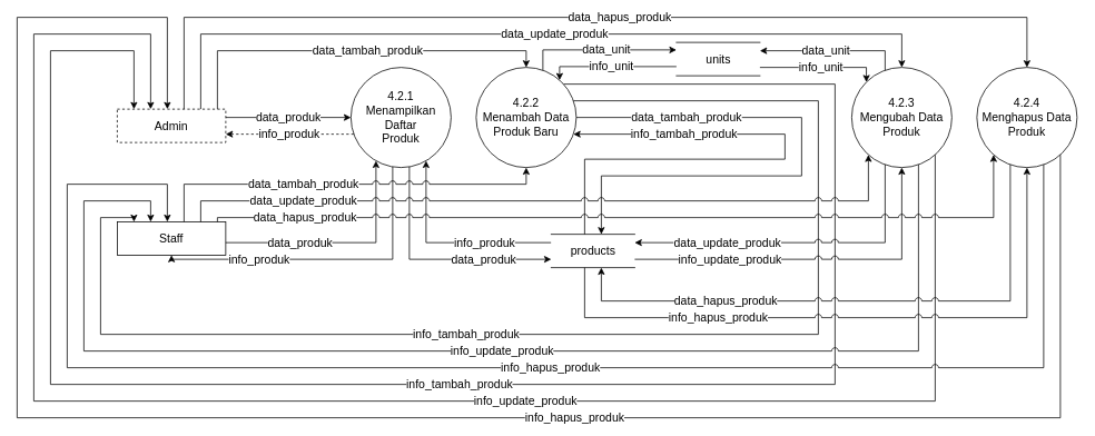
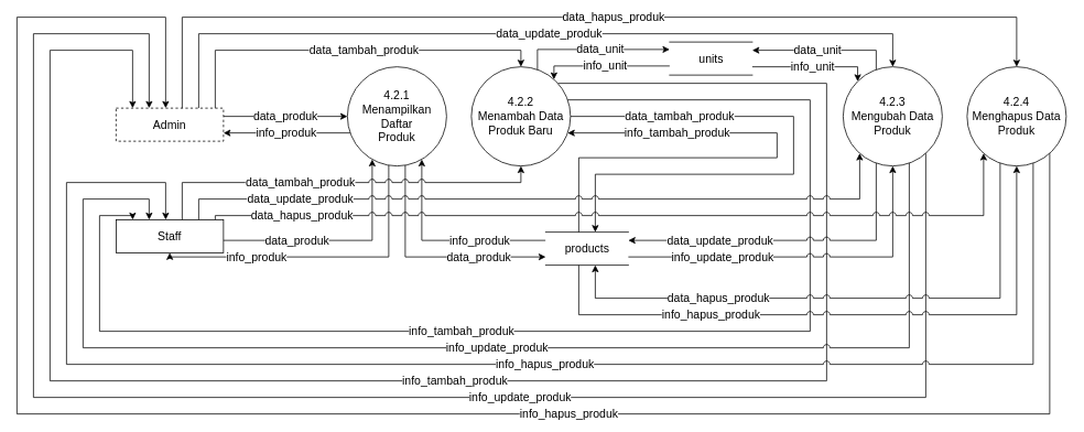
- <mxCell id="18" value="info_produk" style="edgeStyle=orthogonalEdgeStyle;rounded=0;orthogonalLoop=1;jettySize=auto;html=1;fontSize=14;dashed=1;" parent="1" source="4" target="6" edge="1"><mxGeometry relative="1" as="geometry"><mxPoint x="280" y="150" as="targetPoint" /><Array as="points"><mxPoint x="380" y="160" /><mxPoint x="380" y="160" /></Array><mxPoint x="430" y="150" as="sourcePoint" /></mxGeometry></mxCell>
+ <mxCell id="18" value="info_produk" style="edgeStyle=orthogonalEdgeStyle;rounded=0;orthogonalLoop=1;jettySize=auto;html=1;fontSize=14;" parent="1" source="4" target="6" edge="1"><mxGeometry relative="1" as="geometry"><mxPoint x="280" y="150" as="targetPoint" /><Array as="points"><mxPoint x="380" y="160" /><mxPoint x="380" y="160" /></Array><mxPoint x="430" y="150" as="sourcePoint" /></mxGeometry></mxCell>
